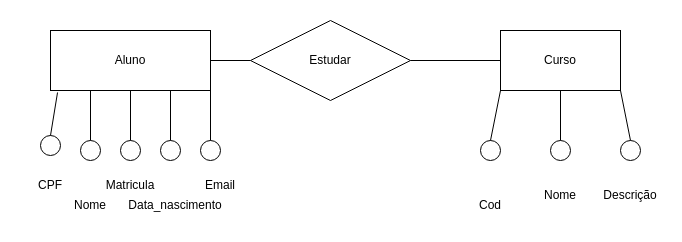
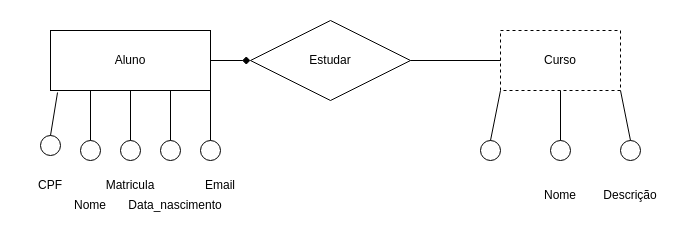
- <mxCell id="6" value="" style="endArrow=none;html=1;rounded=0;entryX=0;entryY=0.5;entryDx=0;entryDy=0;exitX=1;exitY=0.5;exitDx=0;exitDy=0;" edge="1" parent="1" source="3" target="2"><mxGeometry width="50" height="50" relative="1" as="geometry"><mxPoint x="180" y="70" as="sourcePoint" /><mxPoint x="250" y="70" as="targetPoint" /></mxGeometry></mxCell>
+ <mxCell id="6" value="" style="endArrow=diamond;html=1;rounded=0;entryX=0;entryY=0.5;entryDx=0;entryDy=0;exitX=1;exitY=0.5;exitDx=0;exitDy=0;" edge="1" parent="1" source="3" target="2"><mxGeometry width="50" height="50" relative="1" as="geometry"><mxPoint x="180" y="70" as="sourcePoint" /><mxPoint x="250" y="70" as="targetPoint" /></mxGeometry></mxCell>
- <mxCell id="4" value="Curso" style="rounded=0;whiteSpace=wrap;html=1;" vertex="1" parent="1"><mxGeometry x="500" y="30" width="120" height="60" as="geometry" /></mxCell>
+ <mxCell id="4" value="Curso" style="rounded=0;whiteSpace=wrap;html=1;dashed=1;" vertex="1" parent="1"><mxGeometry x="500" y="30" width="120" height="60" as="geometry" /></mxCell>
- <mxCell id="28" value="Cod" style="text;strokeColor=none;align=center;fillColor=none;html=1;verticalAlign=middle;whiteSpace=wrap;rounded=0;" vertex="1" parent="1"><mxGeometry x="460" y="190" width="60" height="30" as="geometry" /></mxCell>
